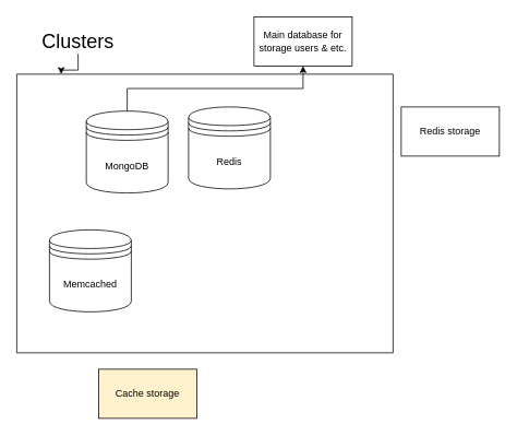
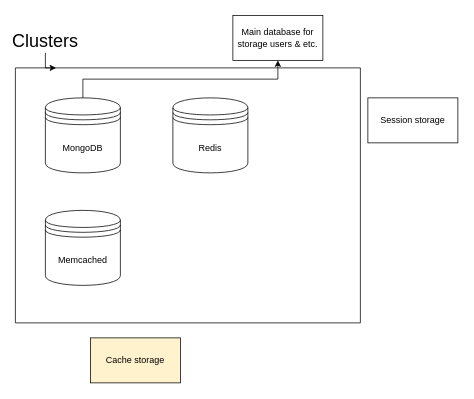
- <mxCell id="2" value="Clusters" style="text;html=1;strokeColor=none;fillColor=none;align=center;verticalAlign=middle;whiteSpace=wrap;rounded=0;fontSize=24;" vertex="1" parent="1"><mxGeometry x="55" y="35" width="80" height="30" as="geometry" /></mxCell>
+ <mxCell id="2" value="Clusters" style="text;html=1;strokeColor=none;fillColor=none;align=center;verticalAlign=middle;whiteSpace=wrap;rounded=0;fontSize=24;" vertex="1" parent="1"><mxGeometry x="20" y="40" width="80" height="30" as="geometry" /></mxCell>
- <mxCell id="10" value="Redis storage" style="whiteSpace=wrap;html=1;" vertex="1" parent="1"><mxGeometry x="490" y="130" width="120" height="60" as="geometry" /></mxCell>
+ <mxCell id="10" value="Session storage" style="whiteSpace=wrap;html=1;" vertex="1" parent="1"><mxGeometry x="490" y="130" width="120" height="60" as="geometry" /></mxCell>
- <mxCell id="4" value="MongoDB" style="shape=datastore;whiteSpace=wrap;html=1;" vertex="1" parent="3"><mxGeometry x="85" y="45" width="100" height="100" as="geometry" /></mxCell>
+ <mxCell id="4" value="MongoDB" style="shape=datastore;whiteSpace=wrap;html=1;" vertex="1" parent="3"><mxGeometry x="40" y="40" width="100" height="100" as="geometry" /></mxCell>
